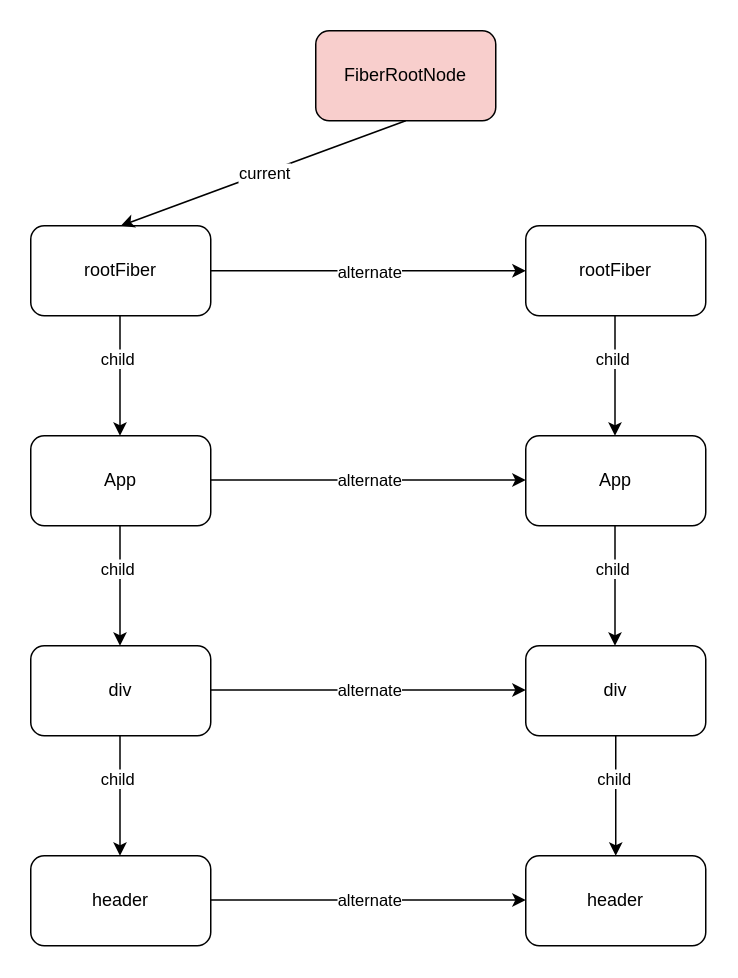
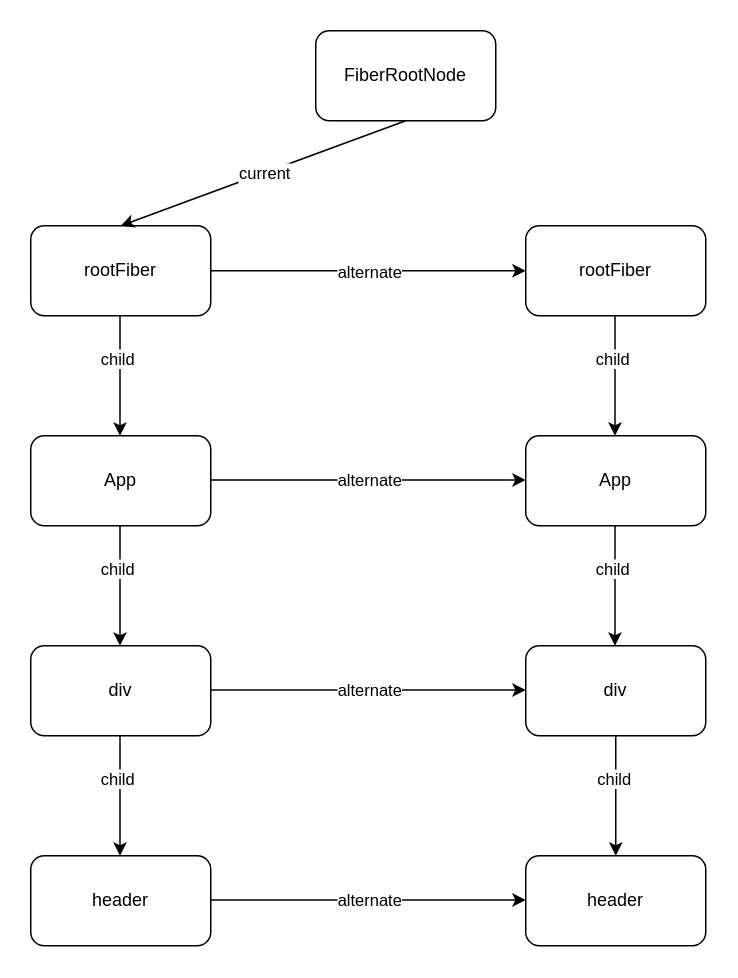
- <mxCell id="2" value="FiberRootNode" style="rounded=1;whiteSpace=wrap;html=1;fillColor=#f8cecc;" vertex="1" parent="1"><mxGeometry x="210" y="20" width="120" height="60" as="geometry" /></mxCell>
+ <mxCell id="2" value="FiberRootNode" style="rounded=1;whiteSpace=wrap;html=1;" vertex="1" parent="1"><mxGeometry x="210" y="20" width="120" height="60" as="geometry" /></mxCell>
